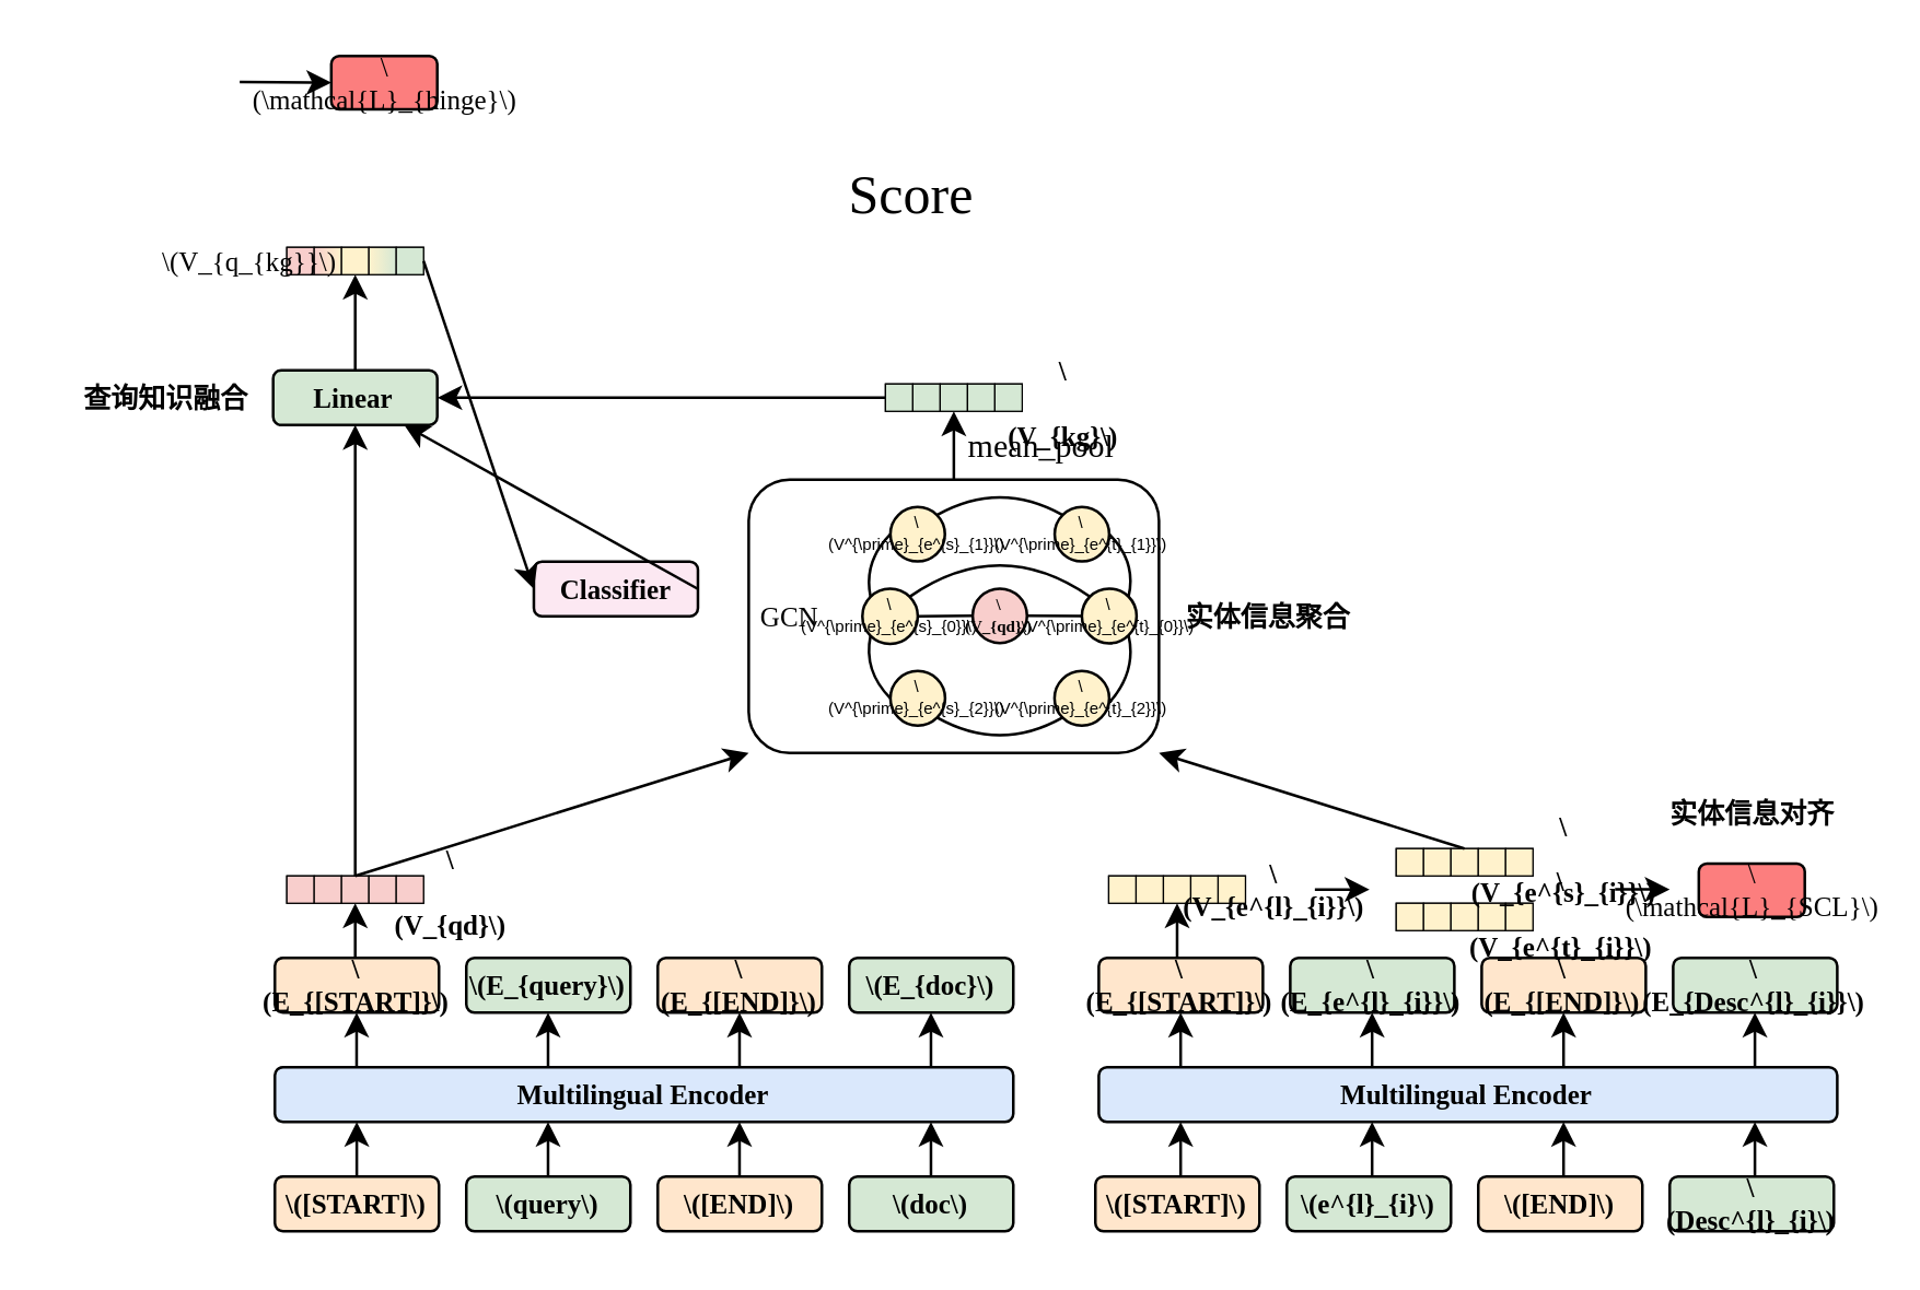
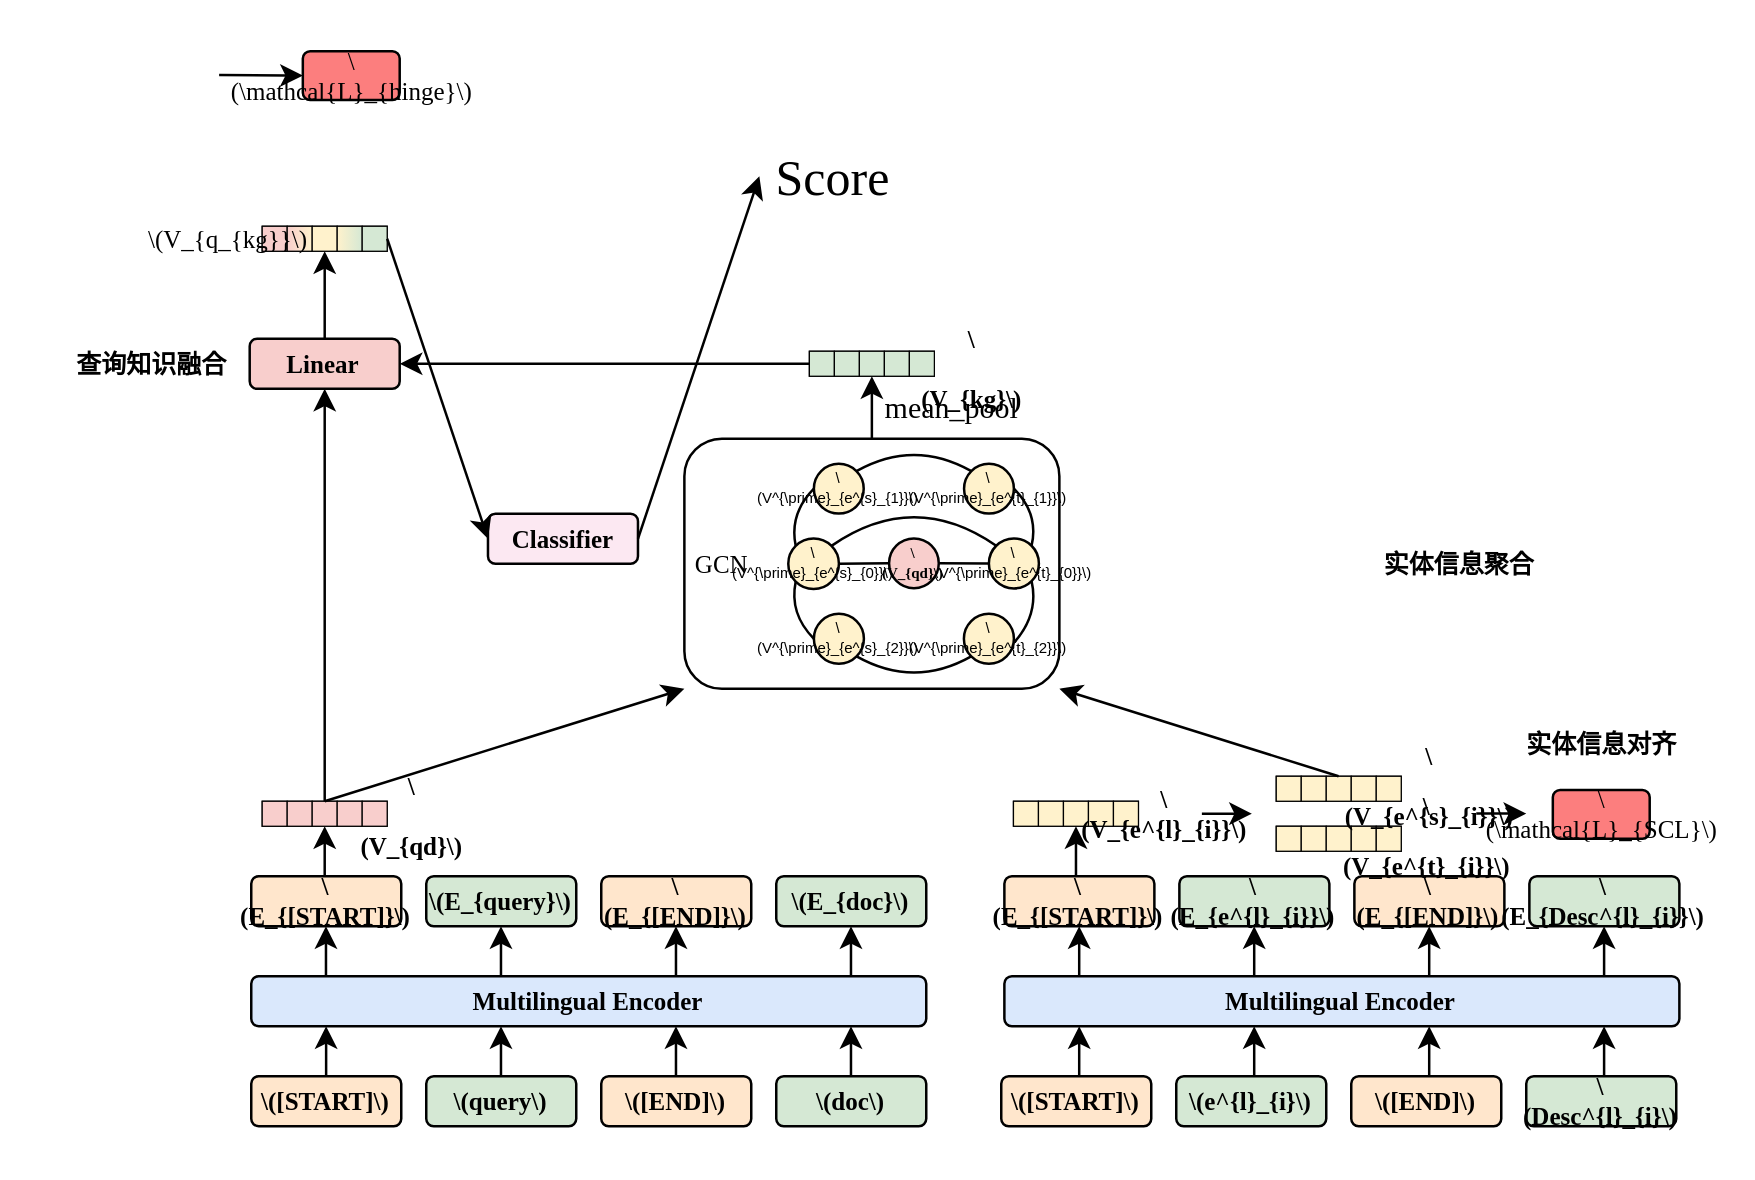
- <mxCell id="3" value="Linear" style="rounded=1;whiteSpace=wrap;html=1;fontFamily=Comic Sans MS;fillColor=#d5e8d4;strokeColor=#000000;fontStyle=1;fontSize=10;" parent="1" vertex="1"><mxGeometry x="99.38" y="135" width="60" height="20" as="geometry" /></mxCell>
+ <mxCell id="3" value="Linear" style="rounded=1;whiteSpace=wrap;html=1;fontFamily=Comic Sans MS;fillColor=#f8cecc;strokeColor=#000000;fontStyle=1;fontSize=10;" parent="1" vertex="1"><mxGeometry x="99.38" y="135" width="60" height="20" as="geometry" /></mxCell>
- <mxCell id="115" style="edgeStyle=none;curved=1;rounded=0;orthogonalLoop=1;jettySize=auto;html=1;fontFamily=Architects Daughter;fontSource=https%3A%2F%2Ffonts.googleapis.com%2Fcss%3Ffamily%3DArchitects%2BDaughter;fontSize=16;startSize=6;endArrow=classic;endSize=6;sourcePerimeterSpacing=0;targetPerimeterSpacing=0;endFill=1;exitX=1;exitY=0.5;exitDx=0;exitDy=0;" parent="1" source="16" target="3" edge="1"><mxGeometry relative="1" as="geometry"><mxPoint x="148.97" y="120.5" as="targetPoint" /><mxPoint x="148.97" y="155.5" as="sourcePoint" /></mxGeometry></mxCell>
+ <mxCell id="115" style="edgeStyle=none;curved=1;rounded=0;orthogonalLoop=1;jettySize=auto;html=1;fontFamily=Architects Daughter;fontSource=https%3A%2F%2Ffonts.googleapis.com%2Fcss%3Ffamily%3DArchitects%2BDaughter;fontSize=16;startSize=6;endArrow=classic;endSize=6;sourcePerimeterSpacing=0;targetPerimeterSpacing=0;entryX=0;entryY=0.5;entryDx=0;entryDy=0;endFill=1;exitX=1;exitY=0.5;exitDx=0;exitDy=0;" parent="1" source="16" target="111" edge="1"><mxGeometry relative="1" as="geometry"><mxPoint x="148.97" y="120.5" as="targetPoint" /><mxPoint x="148.97" y="155.5" as="sourcePoint" /></mxGeometry></mxCell>
- <mxCell id="117" value="&lt;p style=&quot;margin-top: 0pt; margin-bottom: 0pt; margin-left: 0in; direction: ltr; unicode-bidi: embed; font-size: 10px;&quot;&gt;&lt;span style=&quot;font-size: 10px; font-family: 微软雅黑;&quot;&gt;实体信息聚合&lt;/span&gt;&lt;/p&gt;" style="text;html=1;align=center;verticalAlign=middle;resizable=0;points=[];autosize=1;strokeColor=none;fillColor=none;fontSize=10;fontFamily=Architects Daughter;fontSource=https%3A%2F%2Ffonts.googleapis.com%2Fcss%3Ffamily%3DArchitects%2BDaughter;fontStyle=1" parent="1" vertex="1"><mxGeometry x="423.25" y="210" width="80" height="30" as="geometry" /></mxCell>
+ <mxCell id="117" value="&lt;p style=&quot;margin-top: 0pt; margin-bottom: 0pt; margin-left: 0in; direction: ltr; unicode-bidi: embed; font-size: 10px;&quot;&gt;&lt;span style=&quot;font-size: 10px; font-family: 微软雅黑;&quot;&gt;实体信息聚合&lt;/span&gt;&lt;/p&gt;" style="text;html=1;align=center;verticalAlign=middle;resizable=0;points=[];autosize=1;strokeColor=none;fillColor=none;fontSize=10;fontFamily=Architects Daughter;fontSource=https%3A%2F%2Ffonts.googleapis.com%2Fcss%3Ffamily%3DArchitects%2BDaughter;fontStyle=1" parent="1" vertex="1"><mxGeometry x="543.25" y="210" width="80" height="30" as="geometry" /></mxCell>
